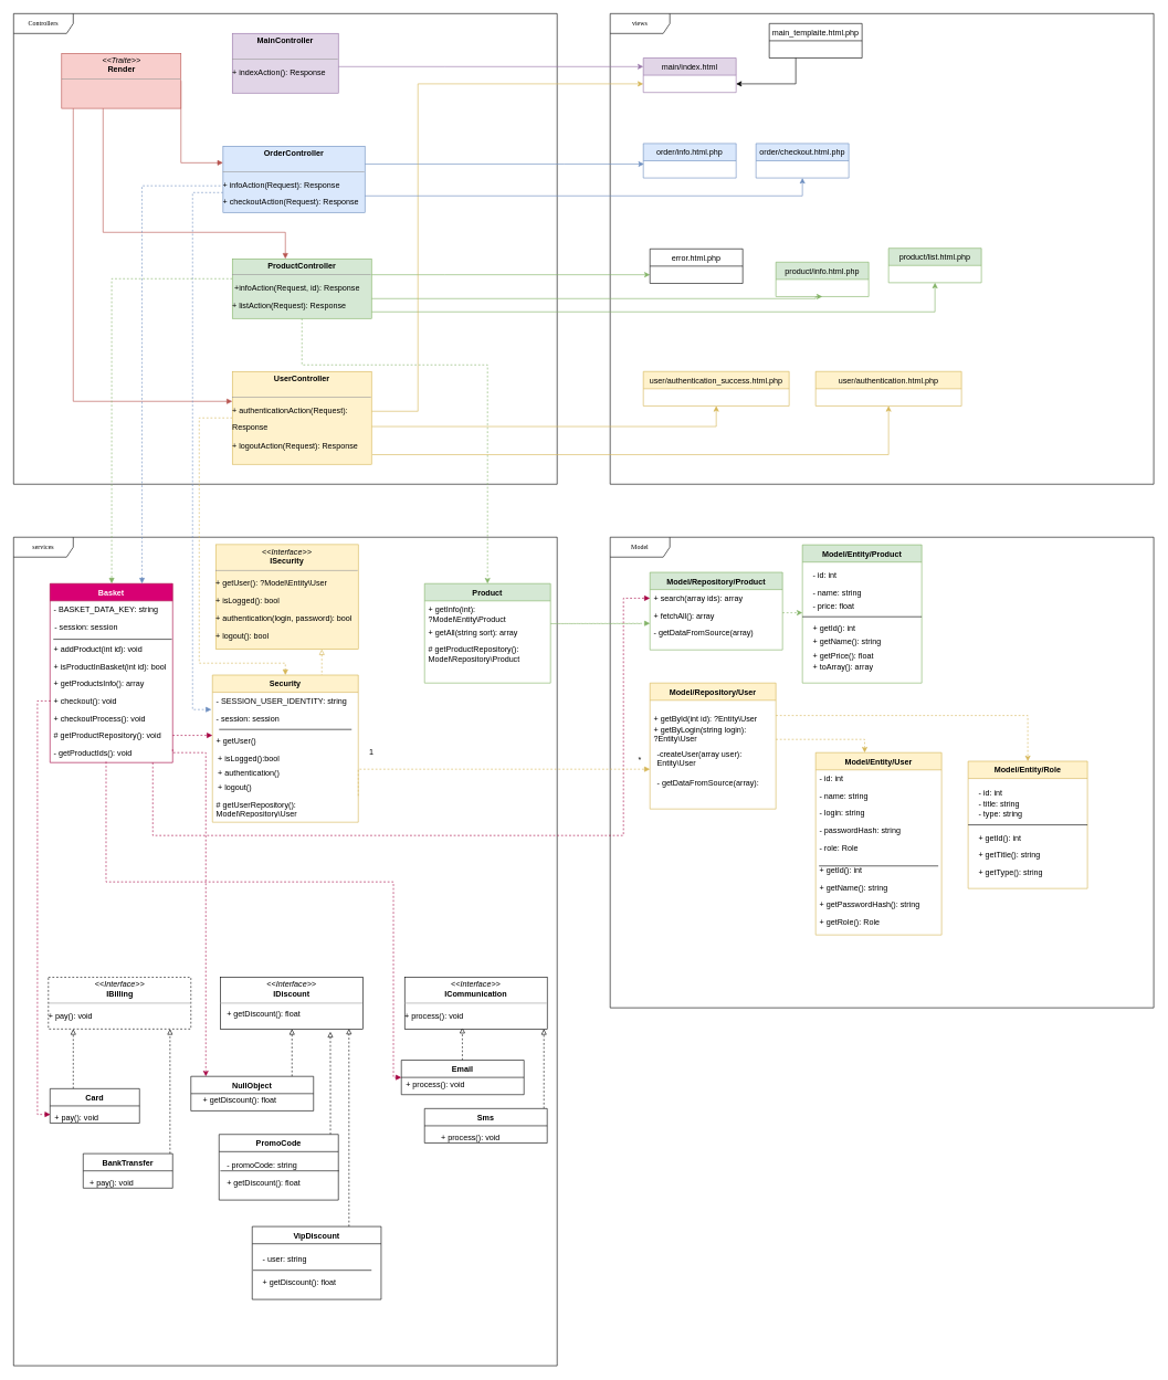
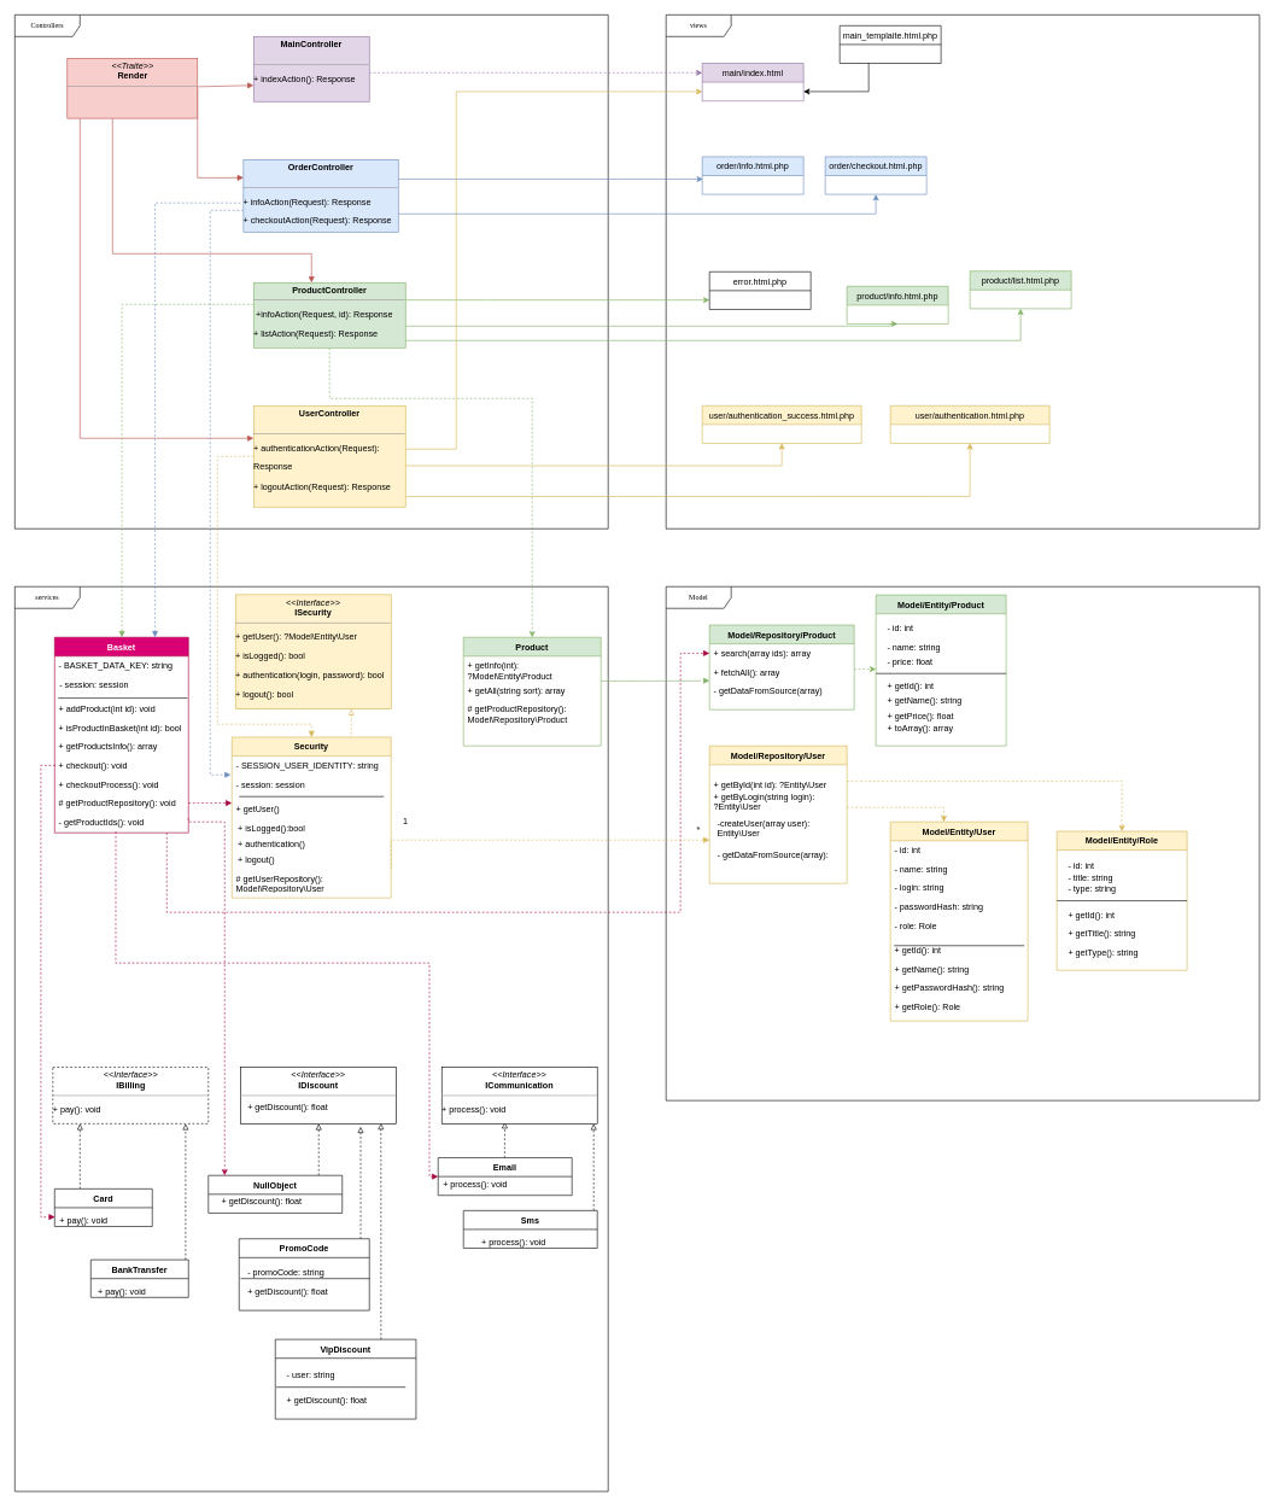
- <mxCell id="9" style="edgeStyle=orthogonalEdgeStyle;rounded=0;orthogonalLoop=1;jettySize=auto;html=1;endArrow=classic;endFill=1;entryX=0;entryY=0.25;entryDx=0;entryDy=0;fillColor=#e1d5e7;strokeColor=#9673a6;" parent="1" source="10" target="24" edge="1"><mxGeometry relative="1" as="geometry"><mxPoint x="970" y="126" as="targetPoint" /><Array as="points"><mxPoint x="670" y="100" /><mxPoint x="670" y="100" /></Array></mxGeometry></mxCell>
+ <mxCell id="9" style="edgeStyle=orthogonalEdgeStyle;rounded=0;orthogonalLoop=1;jettySize=auto;html=1;endArrow=classic;endFill=1;entryX=0;entryY=0.25;entryDx=0;entryDy=0;fillColor=#e1d5e7;strokeColor=#9673a6;dashed=1;" parent="1" source="10" target="24" edge="1"><mxGeometry relative="1" as="geometry"><mxPoint x="970" y="126" as="targetPoint" /><Array as="points"><mxPoint x="670" y="100" /><mxPoint x="670" y="100" /></Array></mxGeometry></mxCell>
+ <mxCell id="58" value="" style="html=1;verticalAlign=bottom;endArrow=block;entryX=0;entryY=0.75;entryDx=0;entryDy=0;fillColor=#f8cecc;strokeColor=#b85450;" parent="1" source="8" target="10" edge="1"><mxGeometry width="80" relative="1" as="geometry"><mxPoint x="20" y="1540" as="sourcePoint" /><mxPoint x="100" y="1540" as="targetPoint" /><Array as="points" /></mxGeometry></mxCell>
